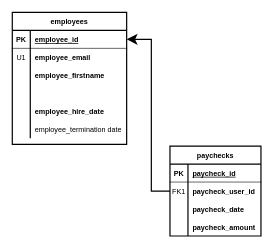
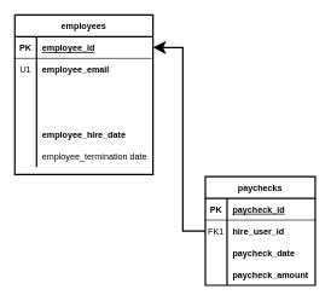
- <mxCell id="11" value="employee_firstname" style="shape=partialRectangle;connectable=0;fillColor=none;top=0;left=0;bottom=0;right=0;align=left;spacingLeft=6;overflow=hidden;fontStyle=1" vertex="1" parent="9"><mxGeometry x="30" width="160.75" height="30" as="geometry" /></mxCell>
- <mxCell id="27" value="paycheck_user_id" style="shape=partialRectangle;connectable=0;fillColor=none;top=0;left=0;bottom=0;right=0;align=left;spacingLeft=6;overflow=hidden;fontStyle=1" vertex="1" parent="25"><mxGeometry x="30" width="121.75" height="30" as="geometry" /></mxCell>
+ <mxCell id="27" value="hire_user_id" style="shape=partialRectangle;connectable=0;fillColor=none;top=0;left=0;bottom=0;right=0;align=left;spacingLeft=6;overflow=hidden;fontStyle=1" vertex="1" parent="25"><mxGeometry x="30" width="121.75" height="30" as="geometry" /></mxCell>
